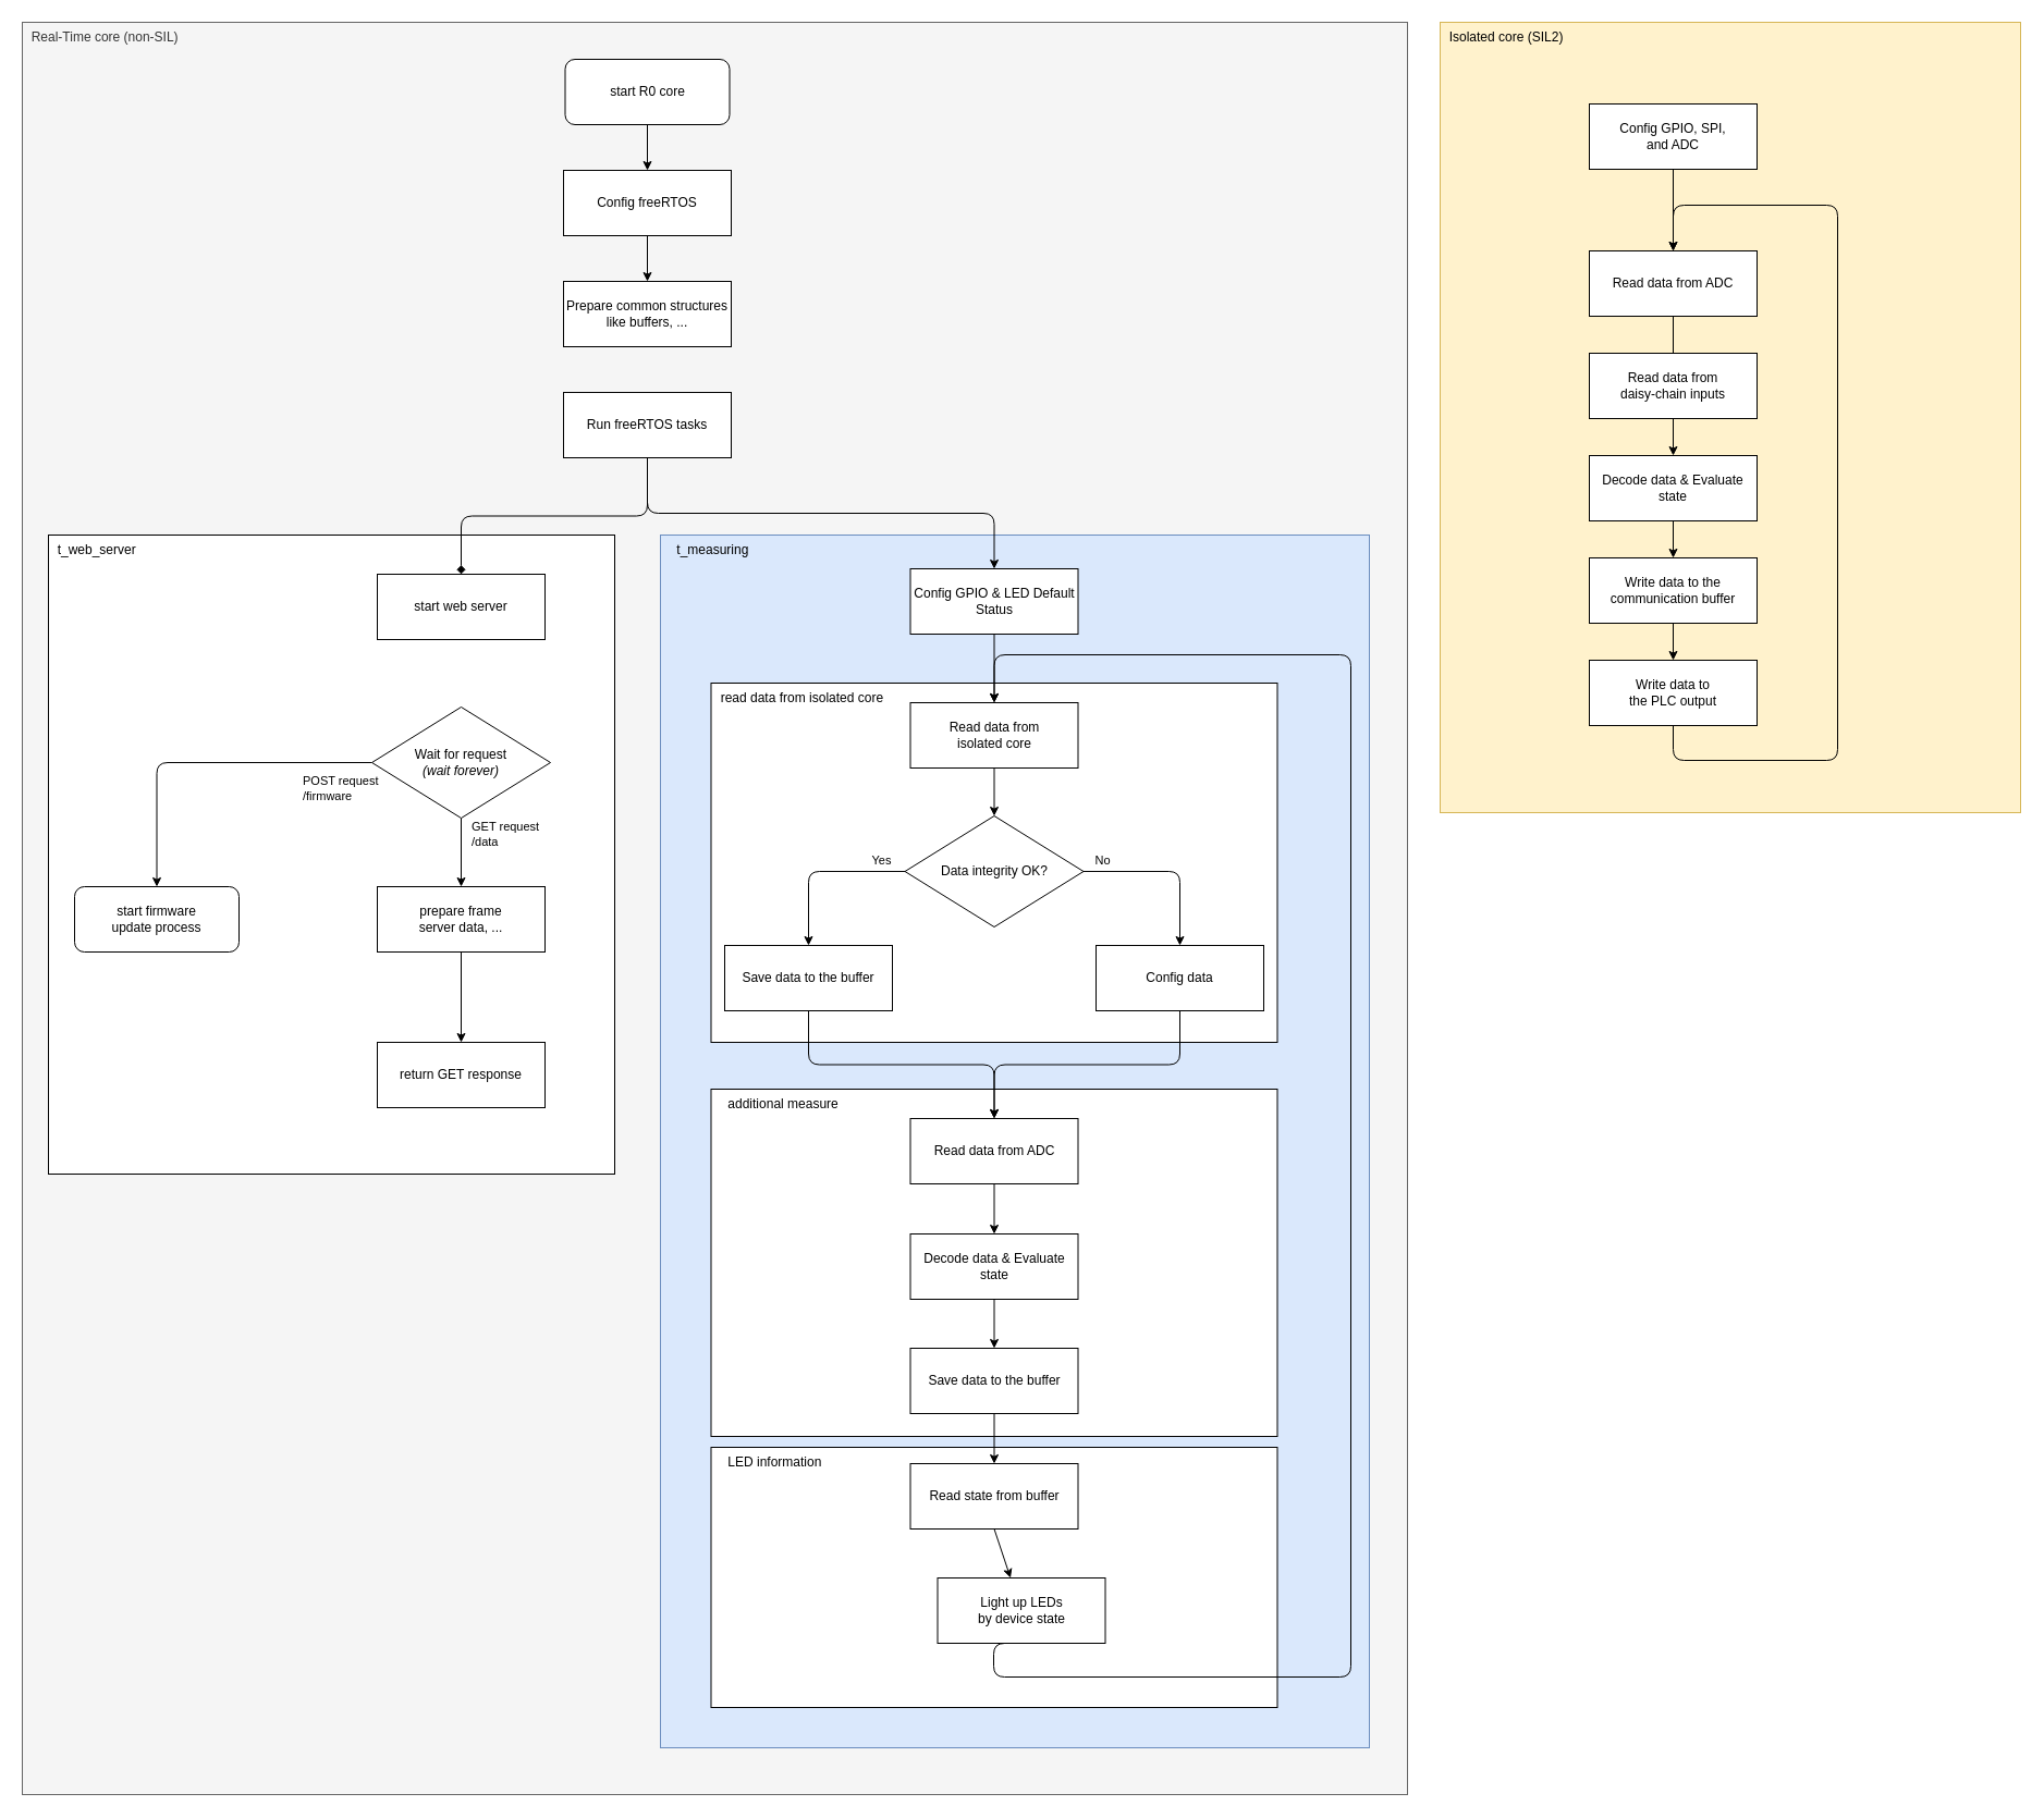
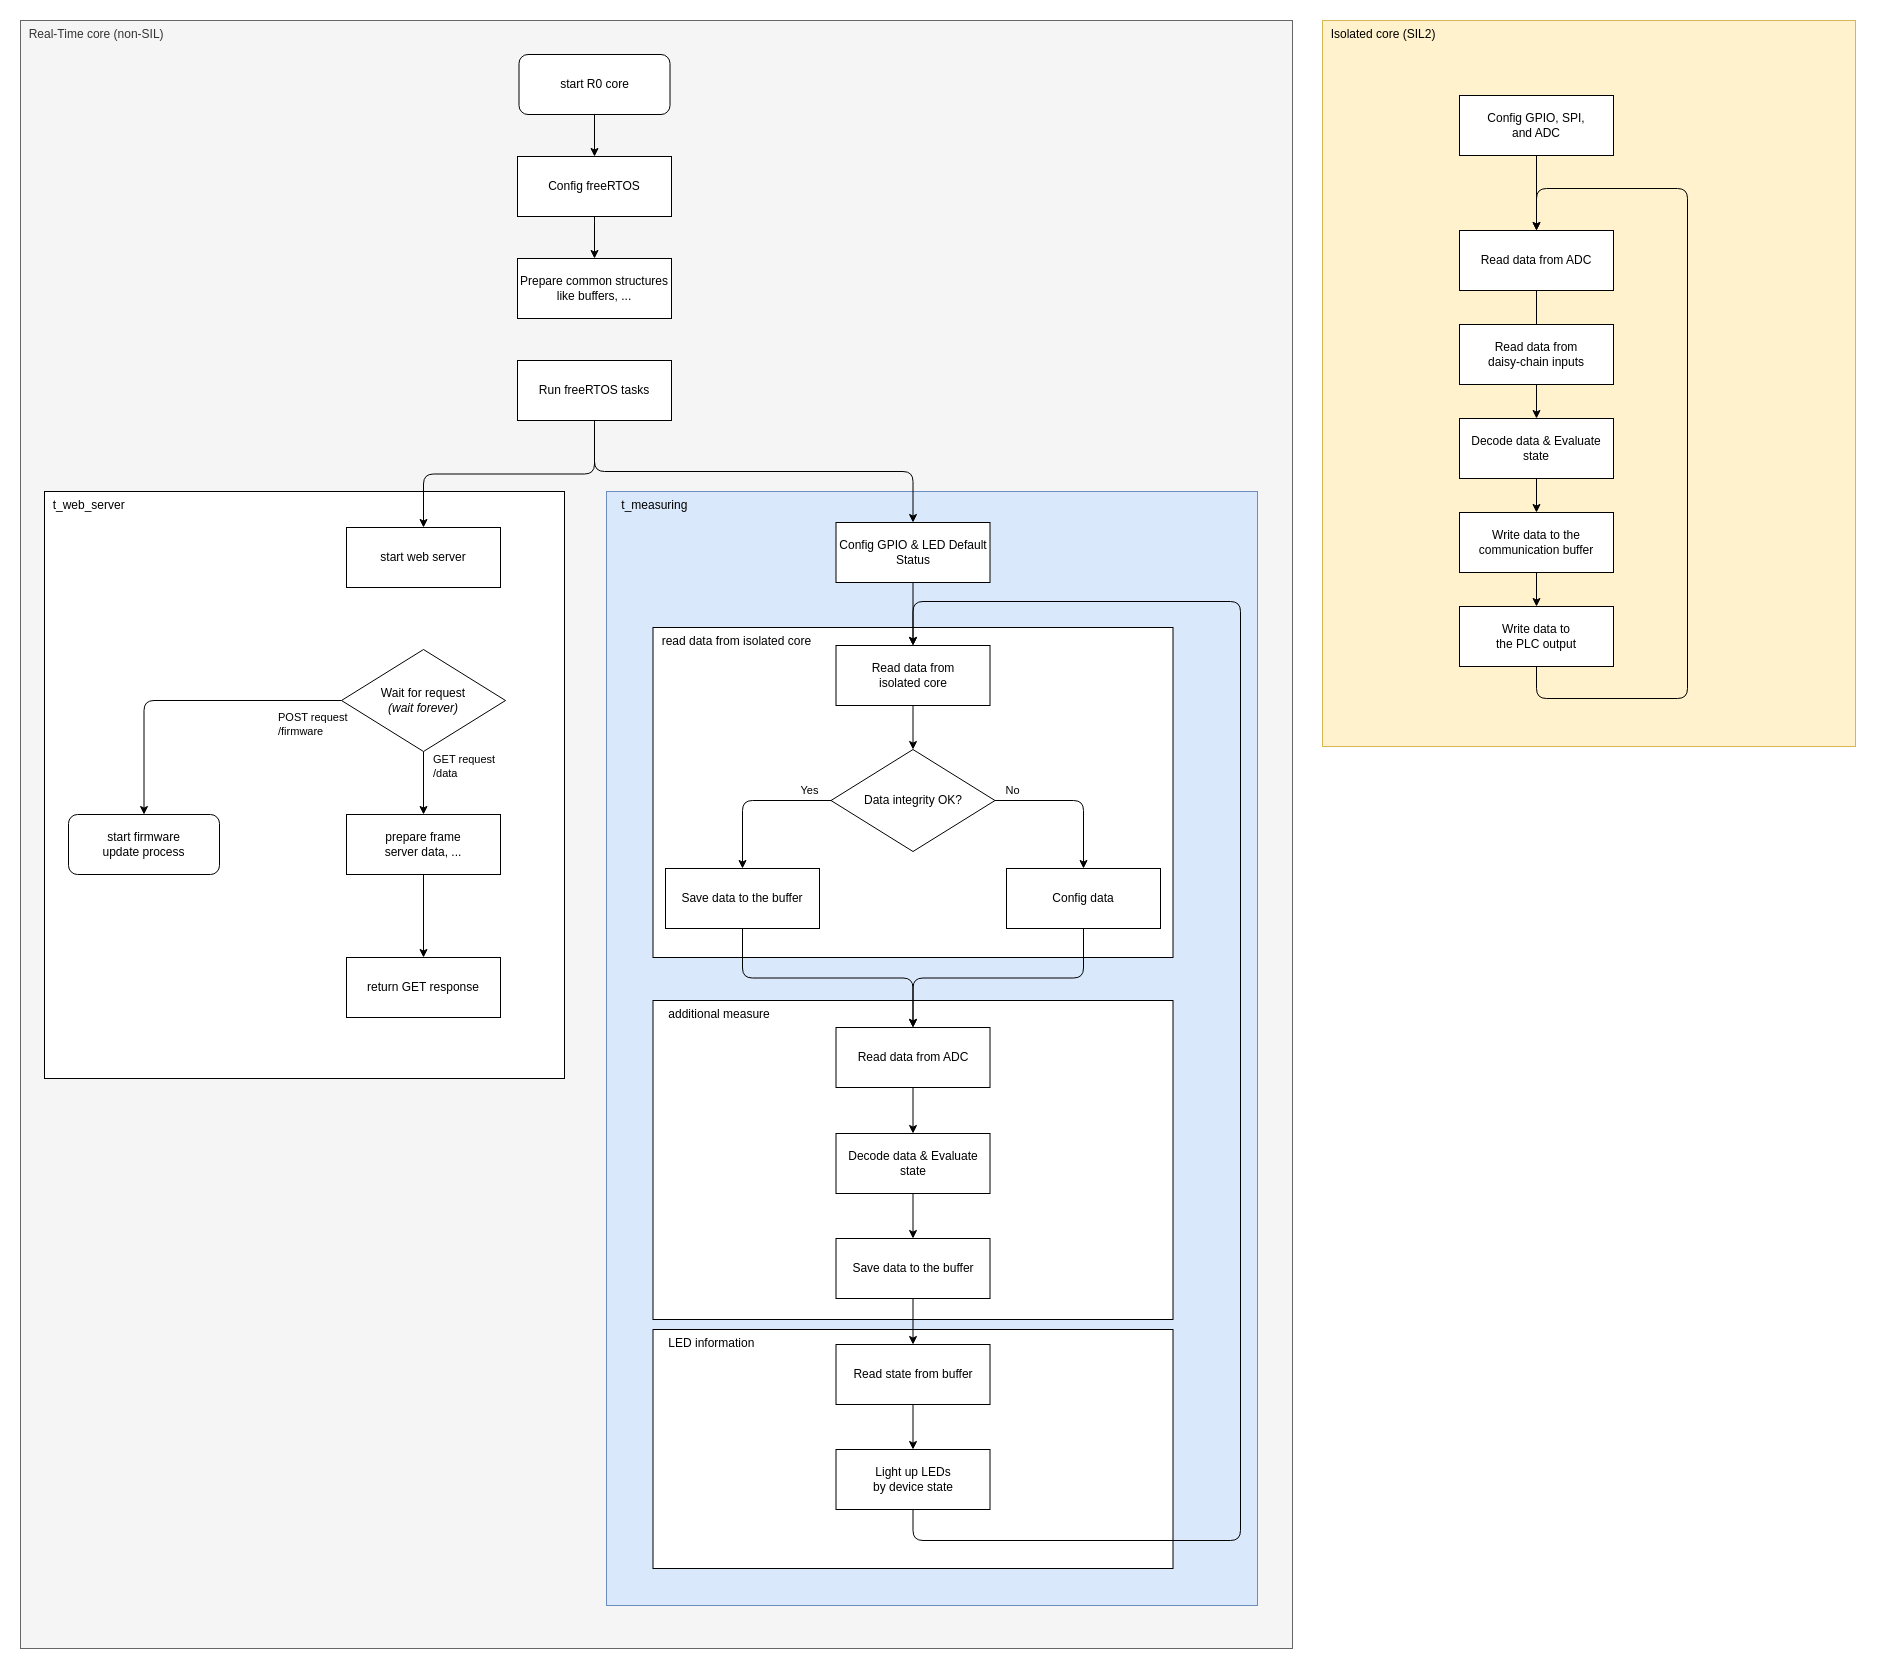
- <mxCell id="34" style="edgeStyle=orthogonalEdgeStyle;html=1;exitX=0.5;exitY=1;exitDx=0;exitDy=0;entryX=0.5;entryY=0;entryDx=0;entryDy=0;endArrow=diamond;" edge="1" parent="1" source="35" target="17"><mxGeometry relative="1" as="geometry" /></mxCell>
+ <mxCell id="34" style="edgeStyle=orthogonalEdgeStyle;html=1;exitX=0.5;exitY=1;exitDx=0;exitDy=0;entryX=0.5;entryY=0;entryDx=0;entryDy=0;" edge="1" parent="1" source="35" target="17"><mxGeometry relative="1" as="geometry" /></mxCell>
- <mxCell id="58" value="Light up LEDs&lt;div&gt;by device state&lt;/div&gt;" style="rounded=0;whiteSpace=wrap;html=1;" parent="1" vertex="1"><mxGeometry x="860.5" y="1449" width="154" height="60" as="geometry" /></mxCell>
+ <mxCell id="58" value="Light up LEDs&lt;div&gt;by device state&lt;/div&gt;" style="rounded=0;whiteSpace=wrap;html=1;" parent="1" vertex="1"><mxGeometry x="835.5" y="1449" width="154" height="60" as="geometry" /></mxCell>
